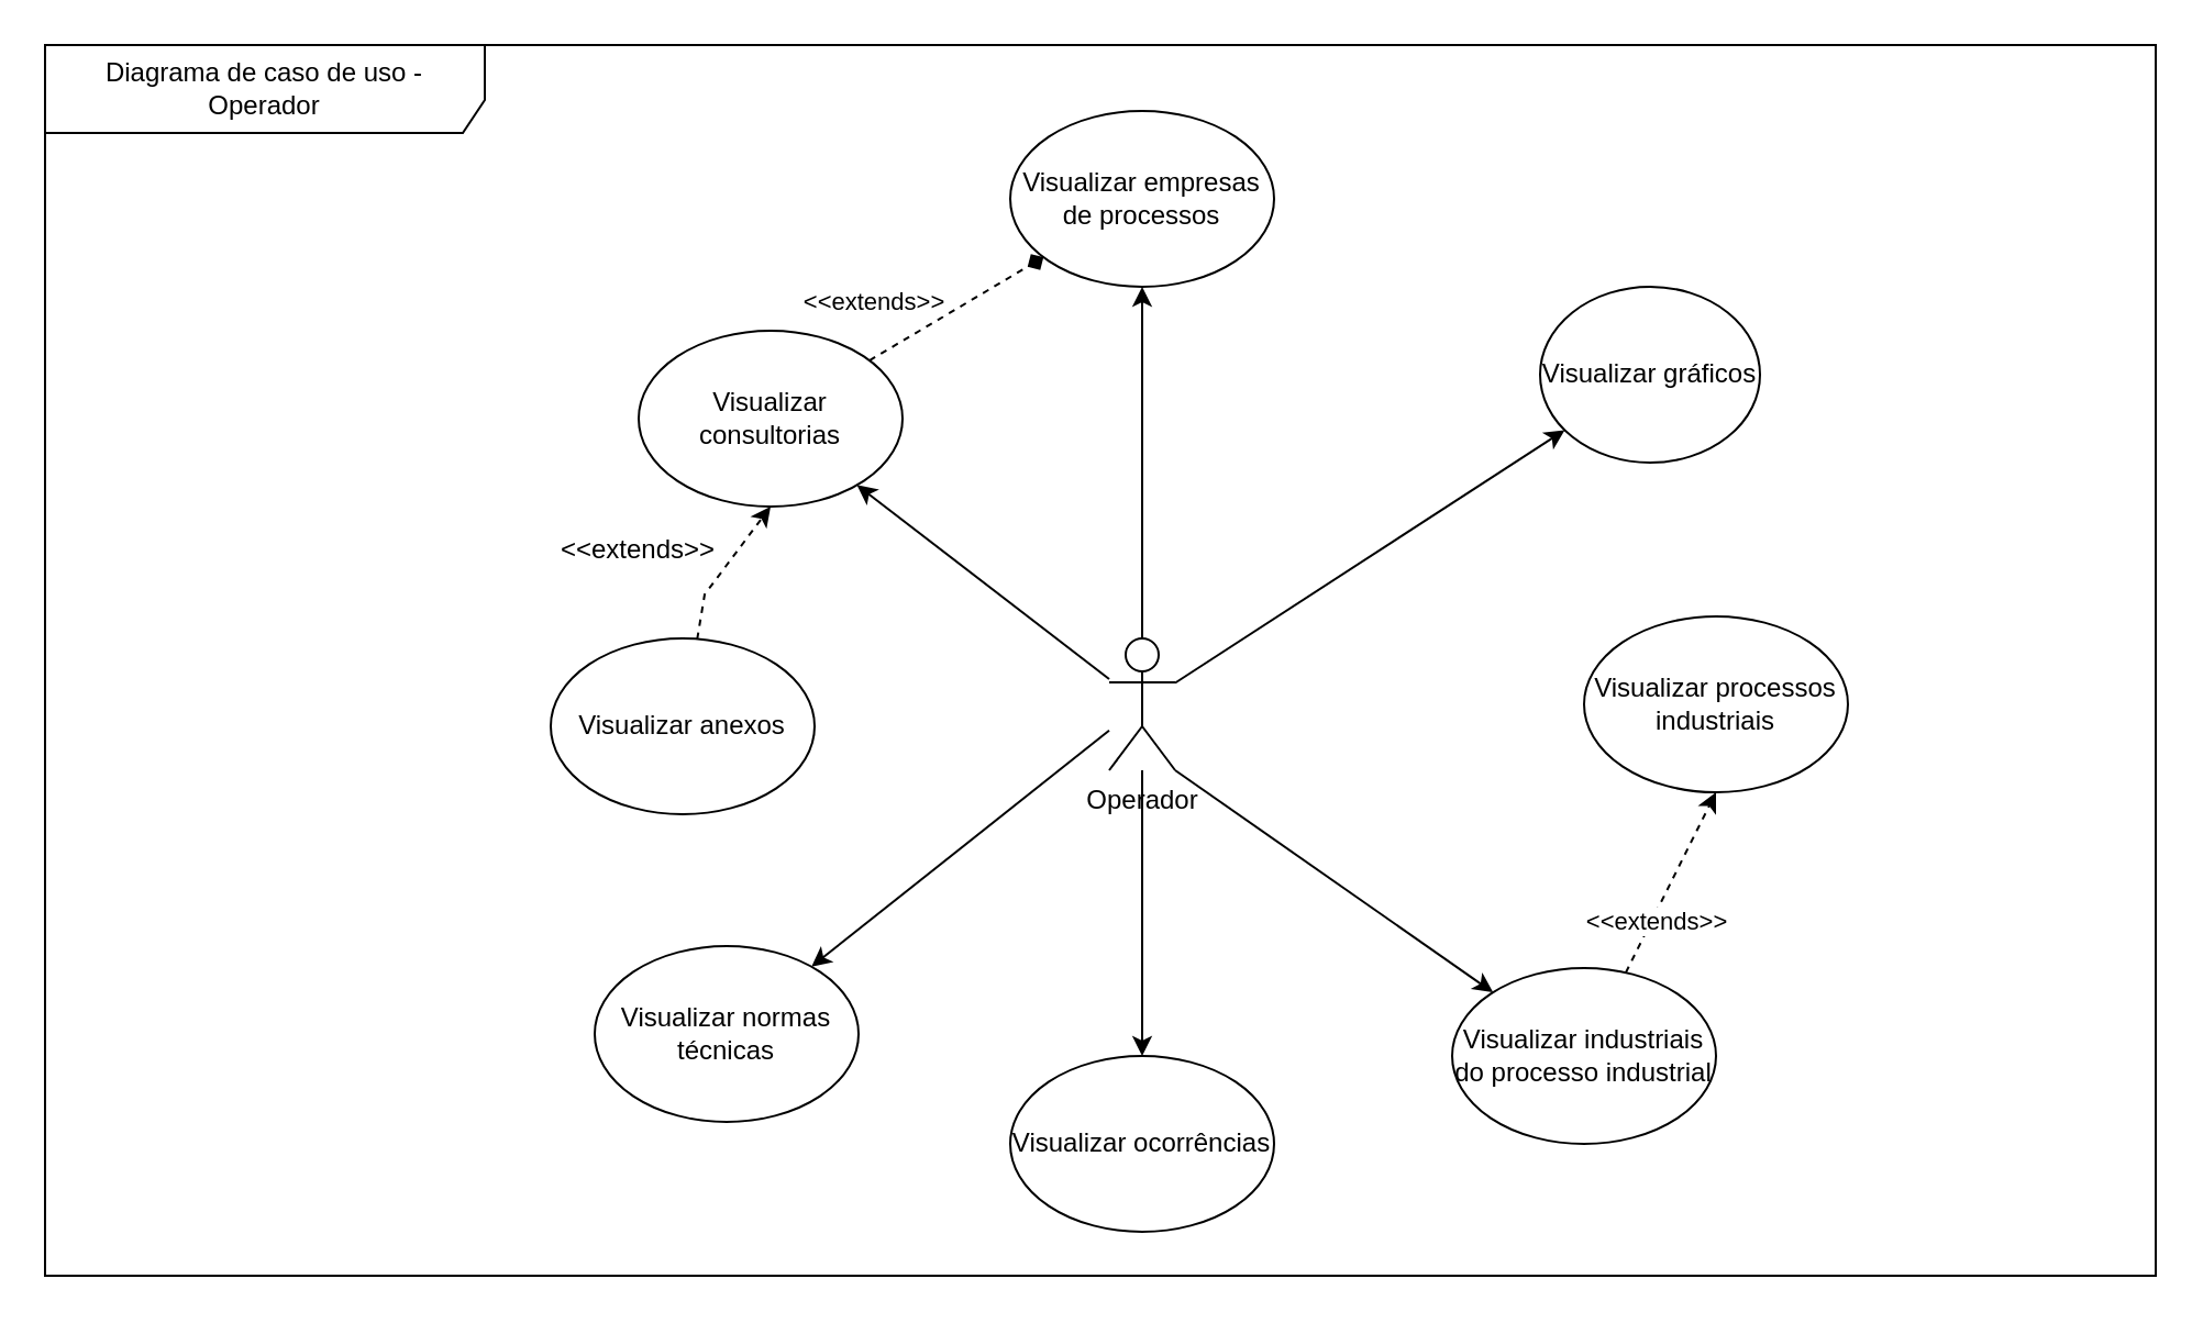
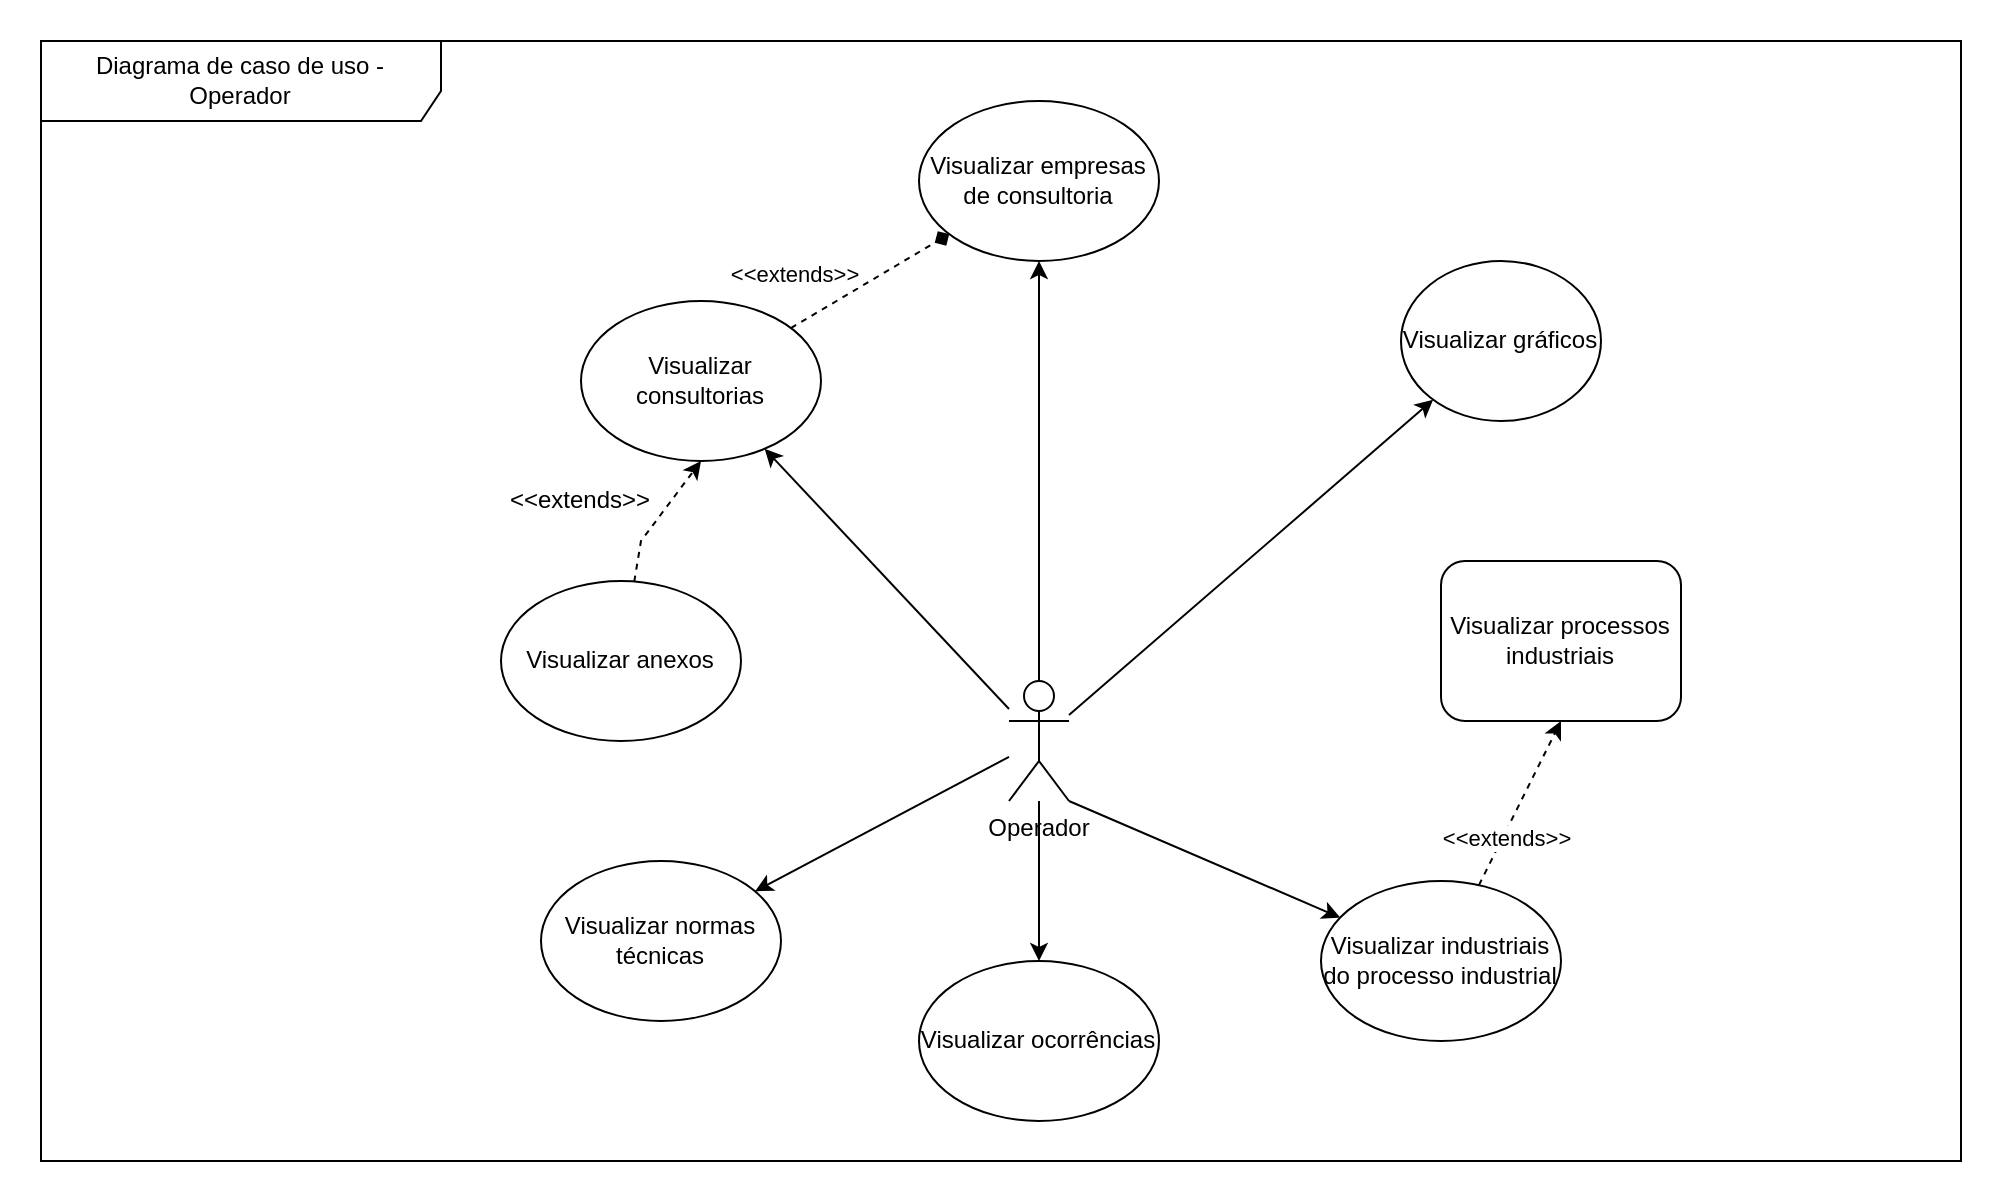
- <mxCell id="17" value="Visualizar empresas de processos" style="ellipse;whiteSpace=wrap;html=1;verticalAlign=middle;" parent="1" vertex="1"><mxGeometry x="459" y="50" width="120" height="80" as="geometry" /></mxCell>
+ <mxCell id="17" value="Visualizar empresas de consultoria" style="ellipse;whiteSpace=wrap;html=1;verticalAlign=middle;" parent="1" vertex="1"><mxGeometry x="459" y="50" width="120" height="80" as="geometry" /></mxCell>
- <mxCell id="9" value="Operador" style="shape=umlActor;verticalLabelPosition=bottom;verticalAlign=top;html=1;outlineConnect=0;" parent="1" vertex="1"><mxGeometry x="504" y="290" width="30" height="60" as="geometry" /></mxCell>
+ <mxCell id="9" value="Operador" style="shape=umlActor;verticalLabelPosition=bottom;verticalAlign=top;html=1;outlineConnect=0;" parent="1" vertex="1"><mxGeometry x="504" y="340" width="30" height="60" as="geometry" /></mxCell>
- <mxCell id="10" value="Visualizar processos industriais" style="ellipse;whiteSpace=wrap;html=1;verticalAlign=middle;" parent="1" vertex="1"><mxGeometry x="720" y="280" width="120" height="80" as="geometry" /></mxCell>
+ <mxCell id="10" value="Visualizar processos industriais" style="whiteSpace=wrap;html=1;verticalAlign=middle;rounded=1;" parent="1" vertex="1"><mxGeometry x="720" y="280" width="120" height="80" as="geometry" /></mxCell>
